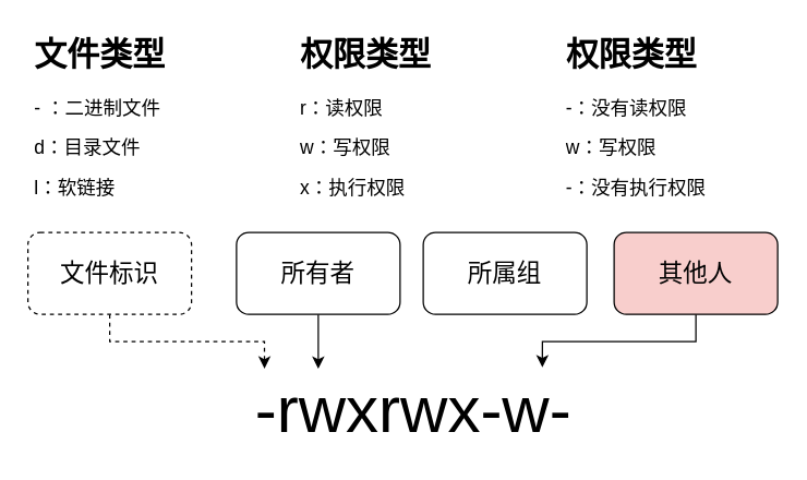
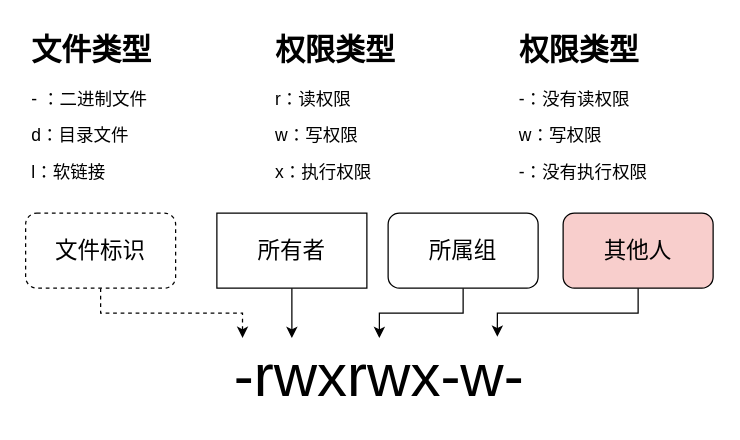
- <mxCell id="5" value="&lt;font style=&quot;font-size: 18px&quot;&gt;所有者&lt;/font&gt;" style="rounded=1;whiteSpace=wrap;html=1;" vertex="1" parent="1"><mxGeometry x="173" y="170" width="120" height="60" as="geometry" /></mxCell>
+ <mxCell id="5" value="&lt;font style=&quot;font-size: 18px&quot;&gt;所有者&lt;/font&gt;" style="whiteSpace=wrap;html=1;rounded=0;" vertex="1" parent="1"><mxGeometry x="173" y="170" width="120" height="60" as="geometry" /></mxCell>
+ <mxCell id="7" style="edgeStyle=orthogonalEdgeStyle;rounded=0;orthogonalLoop=1;jettySize=auto;html=1;exitX=0.5;exitY=1;exitDx=0;exitDy=0;entryX=0.5;entryY=0;entryDx=0;entryDy=0;" edge="1" parent="1" source="8" target="6"><mxGeometry relative="1" as="geometry" /></mxCell>
